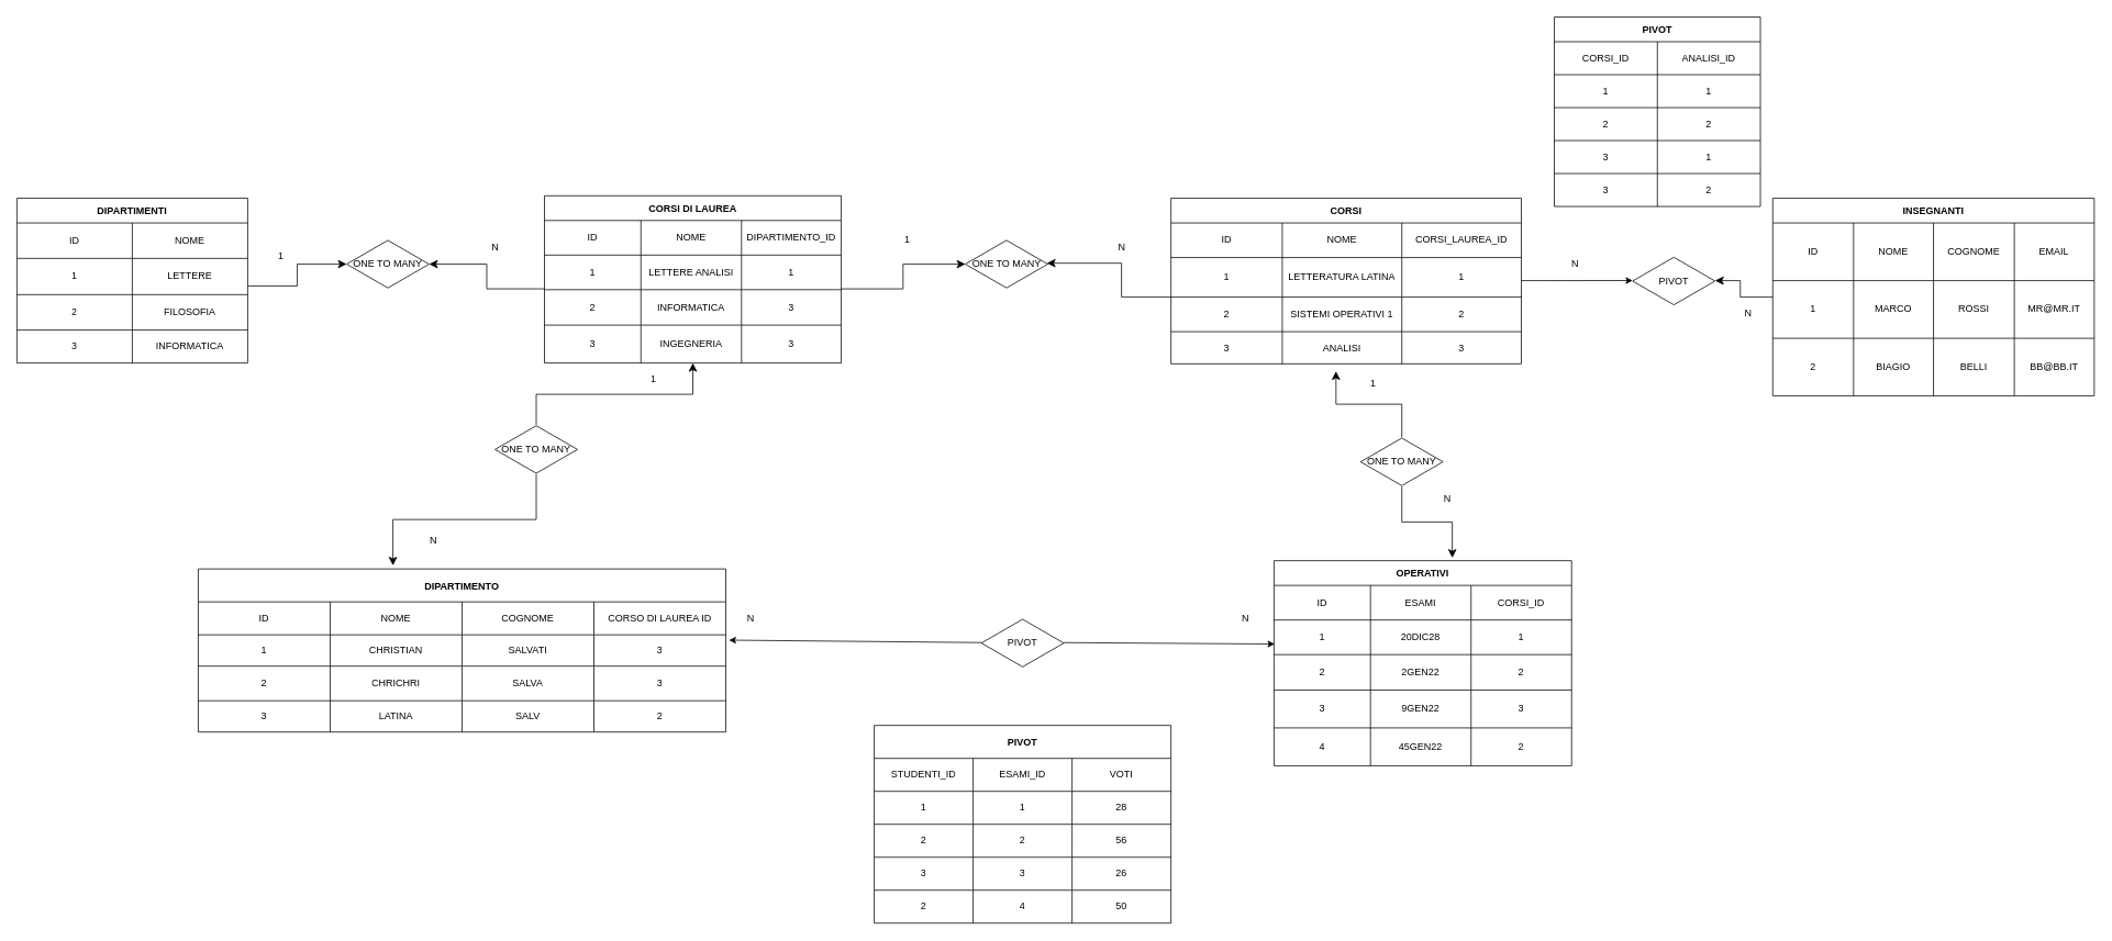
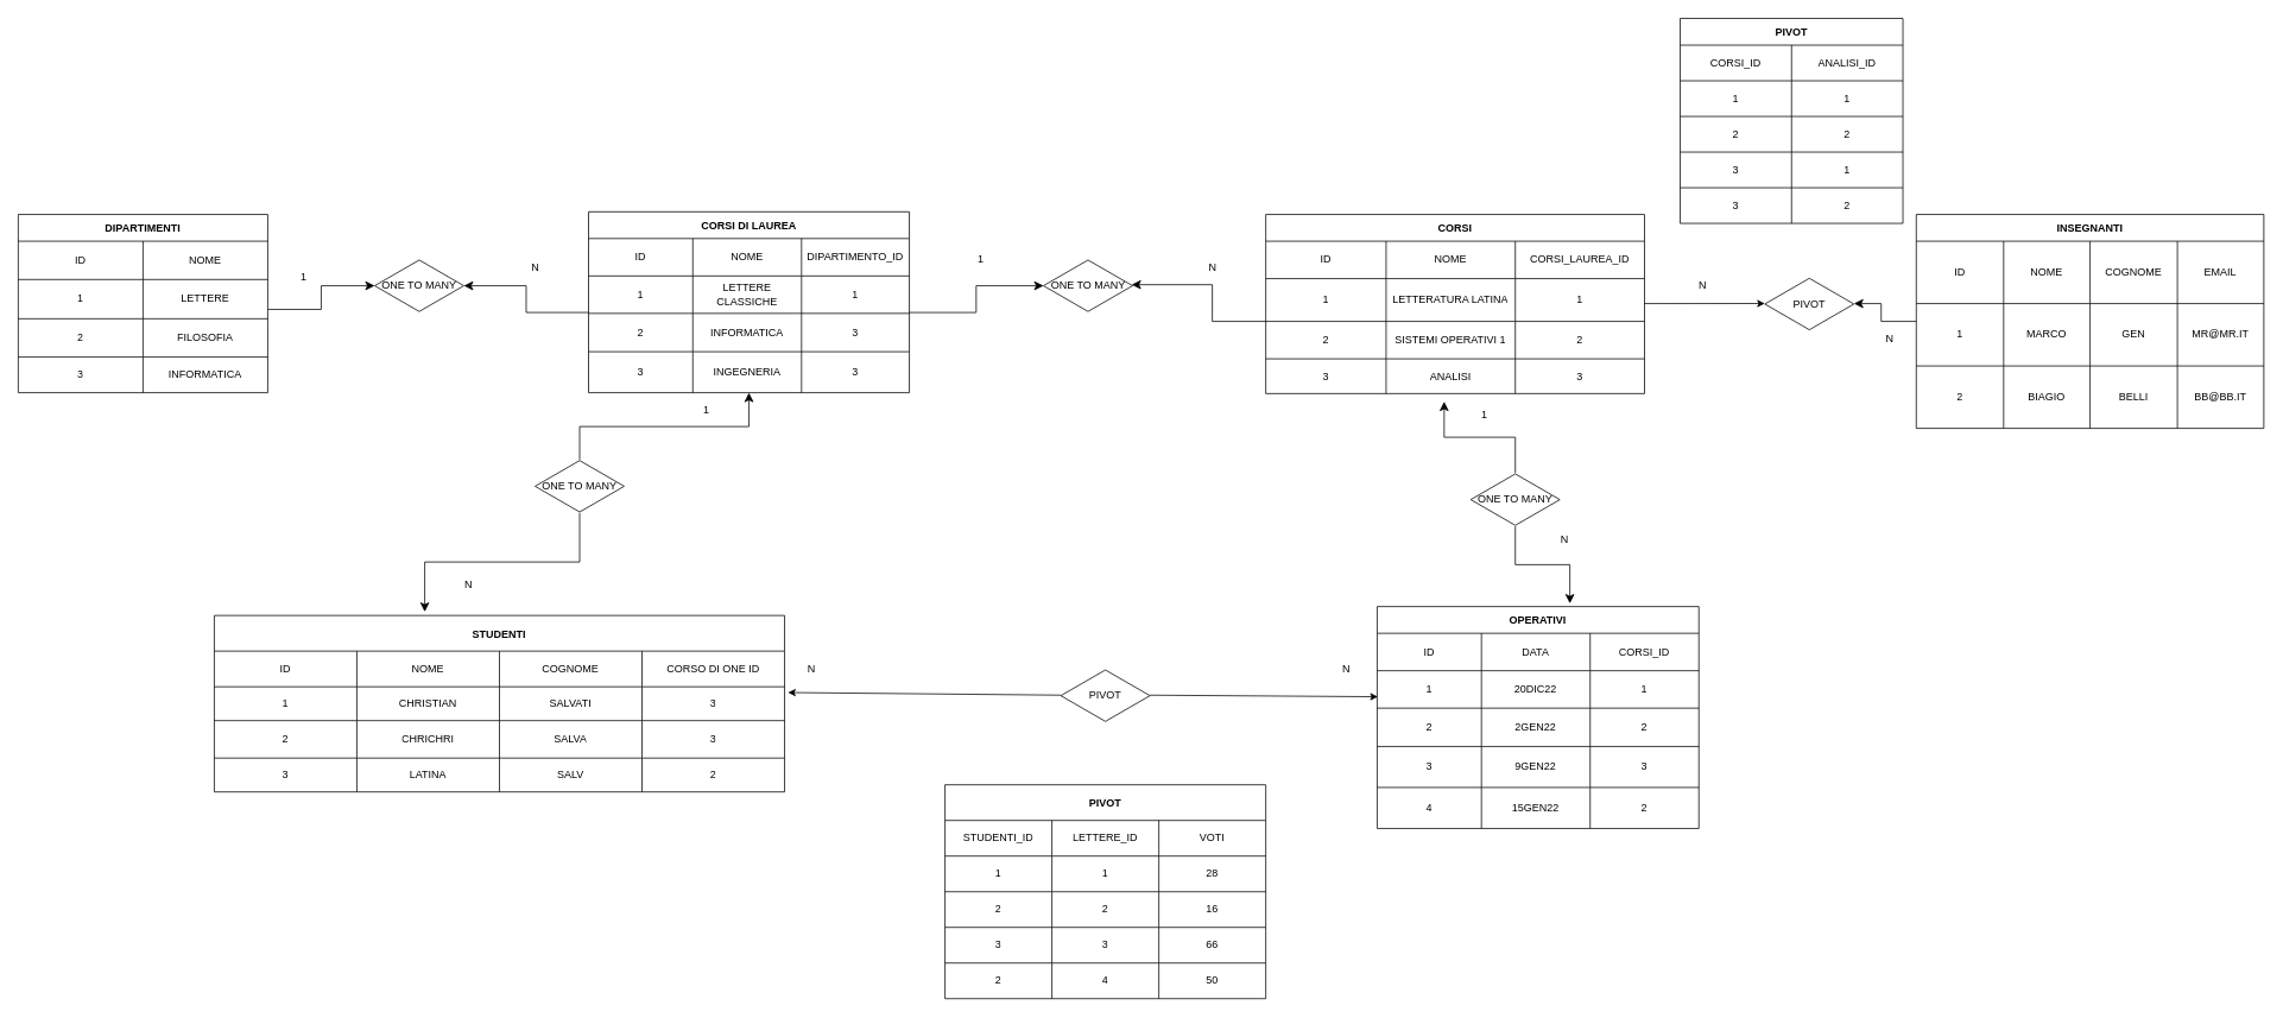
- <mxCell id="23" value="LETTERE ANALISI" style="shape=partialRectangle;html=1;whiteSpace=wrap;connectable=0;fillColor=none;top=0;left=0;bottom=0;right=0;overflow=hidden;" vertex="1" parent="21"><mxGeometry x="117" width="122" height="42" as="geometry"><mxRectangle width="122" height="42" as="alternateBounds" /></mxGeometry></mxCell>
+ <mxCell id="23" value="LETTERE CLASSICHE" style="shape=partialRectangle;html=1;whiteSpace=wrap;connectable=0;fillColor=none;top=0;left=0;bottom=0;right=0;overflow=hidden;" vertex="1" parent="21"><mxGeometry x="117" width="122" height="42" as="geometry"><mxRectangle width="122" height="42" as="alternateBounds" /></mxGeometry></mxCell>
- <mxCell id="120" value="ROSSI" style="shape=partialRectangle;html=1;whiteSpace=wrap;connectable=0;fillColor=none;top=0;left=0;bottom=0;right=0;overflow=hidden;" vertex="1" parent="117"><mxGeometry x="195" width="98" height="70" as="geometry"><mxRectangle width="98" height="70" as="alternateBounds" /></mxGeometry></mxCell>
+ <mxCell id="120" value="GEN" style="shape=partialRectangle;html=1;whiteSpace=wrap;connectable=0;fillColor=none;top=0;left=0;bottom=0;right=0;overflow=hidden;" vertex="1" parent="117"><mxGeometry x="195" width="98" height="70" as="geometry"><mxRectangle width="98" height="70" as="alternateBounds" /></mxGeometry></mxCell>
- <mxCell id="34" value="DIPARTIMENTO" style="shape=table;startSize=40;container=1;collapsible=0;childLayout=tableLayout;fontStyle=1;align=center;fillColor=none;" vertex="1" parent="1"><mxGeometry x="240" y="690" width="640" height="198" as="geometry" /></mxCell>
+ <mxCell id="34" value="STUDENTI" style="shape=table;startSize=40;container=1;collapsible=0;childLayout=tableLayout;fontStyle=1;align=center;fillColor=none;" vertex="1" parent="1"><mxGeometry x="240" y="690" width="640" height="198" as="geometry" /></mxCell>
- <mxCell id="83" value="ESAMI" style="shape=partialRectangle;html=1;whiteSpace=wrap;connectable=0;fillColor=none;top=0;left=0;bottom=0;right=0;overflow=hidden;" vertex="1" parent="81"><mxGeometry x="117" width="122" height="42" as="geometry"><mxRectangle width="122" height="42" as="alternateBounds" /></mxGeometry></mxCell>
+ <mxCell id="83" value="DATA" style="shape=partialRectangle;html=1;whiteSpace=wrap;connectable=0;fillColor=none;top=0;left=0;bottom=0;right=0;overflow=hidden;" vertex="1" parent="81"><mxGeometry x="117" width="122" height="42" as="geometry"><mxRectangle width="122" height="42" as="alternateBounds" /></mxGeometry></mxCell>
- <mxCell id="39" value="CORSO DI LAUREA ID" style="shape=partialRectangle;html=1;whiteSpace=wrap;connectable=0;fillColor=none;top=0;left=0;bottom=0;right=0;overflow=hidden;" vertex="1" parent="35"><mxGeometry x="480" width="160" height="40" as="geometry"><mxRectangle width="160" height="40" as="alternateBounds" /></mxGeometry></mxCell>
+ <mxCell id="39" value="CORSO DI ONE ID" style="shape=partialRectangle;html=1;whiteSpace=wrap;connectable=0;fillColor=none;top=0;left=0;bottom=0;right=0;overflow=hidden;" vertex="1" parent="35"><mxGeometry x="480" width="160" height="40" as="geometry"><mxRectangle width="160" height="40" as="alternateBounds" /></mxGeometry></mxCell>
- <mxCell id="87" value="20DIC28" style="shape=partialRectangle;html=1;whiteSpace=wrap;connectable=0;fillColor=none;top=0;left=0;bottom=0;right=0;overflow=hidden;" vertex="1" parent="85"><mxGeometry x="117" width="122" height="42" as="geometry"><mxRectangle width="122" height="42" as="alternateBounds" /></mxGeometry></mxCell>
+ <mxCell id="87" value="20DIC22" style="shape=partialRectangle;html=1;whiteSpace=wrap;connectable=0;fillColor=none;top=0;left=0;bottom=0;right=0;overflow=hidden;" vertex="1" parent="85"><mxGeometry x="117" width="122" height="42" as="geometry"><mxRectangle width="122" height="42" as="alternateBounds" /></mxGeometry></mxCell>
- <mxCell id="99" value="45GEN22" style="shape=partialRectangle;html=1;whiteSpace=wrap;connectable=0;fillColor=none;top=0;left=0;bottom=0;right=0;overflow=hidden;" vertex="1" parent="97"><mxGeometry x="117" width="122" height="46" as="geometry"><mxRectangle width="122" height="46" as="alternateBounds" /></mxGeometry></mxCell>
+ <mxCell id="99" value="15GEN22" style="shape=partialRectangle;html=1;whiteSpace=wrap;connectable=0;fillColor=none;top=0;left=0;bottom=0;right=0;overflow=hidden;" vertex="1" parent="97"><mxGeometry x="117" width="122" height="46" as="geometry"><mxRectangle width="122" height="46" as="alternateBounds" /></mxGeometry></mxCell>
- <mxCell id="154" value="ESAMI_ID" style="shape=partialRectangle;html=1;whiteSpace=wrap;connectable=0;fillColor=none;top=0;left=0;bottom=0;right=0;overflow=hidden;" vertex="1" parent="152"><mxGeometry x="120" width="120" height="40" as="geometry"><mxRectangle width="120" height="40" as="alternateBounds" /></mxGeometry></mxCell>
+ <mxCell id="154" value="LETTERE_ID" style="shape=partialRectangle;html=1;whiteSpace=wrap;connectable=0;fillColor=none;top=0;left=0;bottom=0;right=0;overflow=hidden;" vertex="1" parent="152"><mxGeometry x="120" width="120" height="40" as="geometry"><mxRectangle width="120" height="40" as="alternateBounds" /></mxGeometry></mxCell>
- <mxCell id="163" value="56" style="shape=partialRectangle;html=1;whiteSpace=wrap;connectable=0;fillColor=none;top=0;left=0;bottom=0;right=0;overflow=hidden;" vertex="1" parent="160"><mxGeometry x="240" width="120" height="40" as="geometry"><mxRectangle width="120" height="40" as="alternateBounds" /></mxGeometry></mxCell>
+ <mxCell id="163" value="16" style="shape=partialRectangle;html=1;whiteSpace=wrap;connectable=0;fillColor=none;top=0;left=0;bottom=0;right=0;overflow=hidden;" vertex="1" parent="160"><mxGeometry x="240" width="120" height="40" as="geometry"><mxRectangle width="120" height="40" as="alternateBounds" /></mxGeometry></mxCell>
- <mxCell id="167" value="26" style="shape=partialRectangle;html=1;whiteSpace=wrap;connectable=0;fillColor=none;top=0;left=0;bottom=0;right=0;overflow=hidden;" vertex="1" parent="164"><mxGeometry x="240" width="120" height="40" as="geometry"><mxRectangle width="120" height="40" as="alternateBounds" /></mxGeometry></mxCell>
+ <mxCell id="167" value="66" style="shape=partialRectangle;html=1;whiteSpace=wrap;connectable=0;fillColor=none;top=0;left=0;bottom=0;right=0;overflow=hidden;" vertex="1" parent="164"><mxGeometry x="240" width="120" height="40" as="geometry"><mxRectangle width="120" height="40" as="alternateBounds" /></mxGeometry></mxCell>
